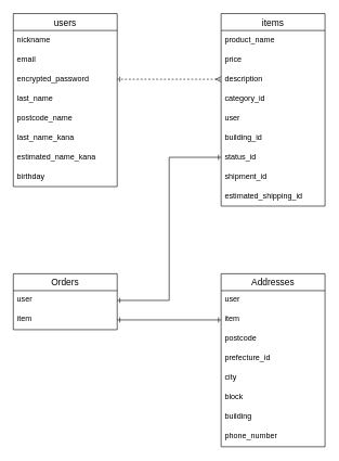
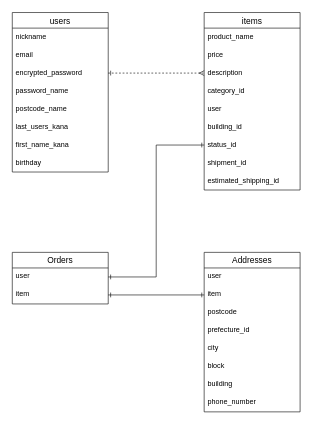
- <mxCell id="19" value="last_name" style="text;strokeColor=none;fillColor=none;spacingLeft=4;spacingRight=4;overflow=hidden;rotatable=0;points=[[0,0.5],[1,0.5]];portConstraint=eastwest;fontSize=12;" parent="15" vertex="1"><mxGeometry y="116" width="160" height="30" as="geometry" /></mxCell>
+ <mxCell id="19" value="password_name" style="text;strokeColor=none;fillColor=none;spacingLeft=4;spacingRight=4;overflow=hidden;rotatable=0;points=[[0,0.5],[1,0.5]];portConstraint=eastwest;fontSize=12;" parent="15" vertex="1"><mxGeometry y="116" width="160" height="30" as="geometry" /></mxCell>
- <mxCell id="21" value="last_name_kana" style="text;strokeColor=none;fillColor=none;spacingLeft=4;spacingRight=4;overflow=hidden;rotatable=0;points=[[0,0.5],[1,0.5]];portConstraint=eastwest;fontSize=12;" parent="15" vertex="1"><mxGeometry y="176" width="160" height="30" as="geometry" /></mxCell>
+ <mxCell id="21" value="last_users_kana" style="text;strokeColor=none;fillColor=none;spacingLeft=4;spacingRight=4;overflow=hidden;rotatable=0;points=[[0,0.5],[1,0.5]];portConstraint=eastwest;fontSize=12;" parent="15" vertex="1"><mxGeometry y="176" width="160" height="30" as="geometry" /></mxCell>
- <mxCell id="22" value="estimated_name_kana" style="text;strokeColor=none;fillColor=none;spacingLeft=4;spacingRight=4;overflow=hidden;rotatable=0;points=[[0,0.5],[1,0.5]];portConstraint=eastwest;fontSize=12;" parent="15" vertex="1"><mxGeometry y="206" width="160" height="30" as="geometry" /></mxCell>
+ <mxCell id="22" value="first_name_kana" style="text;strokeColor=none;fillColor=none;spacingLeft=4;spacingRight=4;overflow=hidden;rotatable=0;points=[[0,0.5],[1,0.5]];portConstraint=eastwest;fontSize=12;" parent="15" vertex="1"><mxGeometry y="206" width="160" height="30" as="geometry" /></mxCell>
